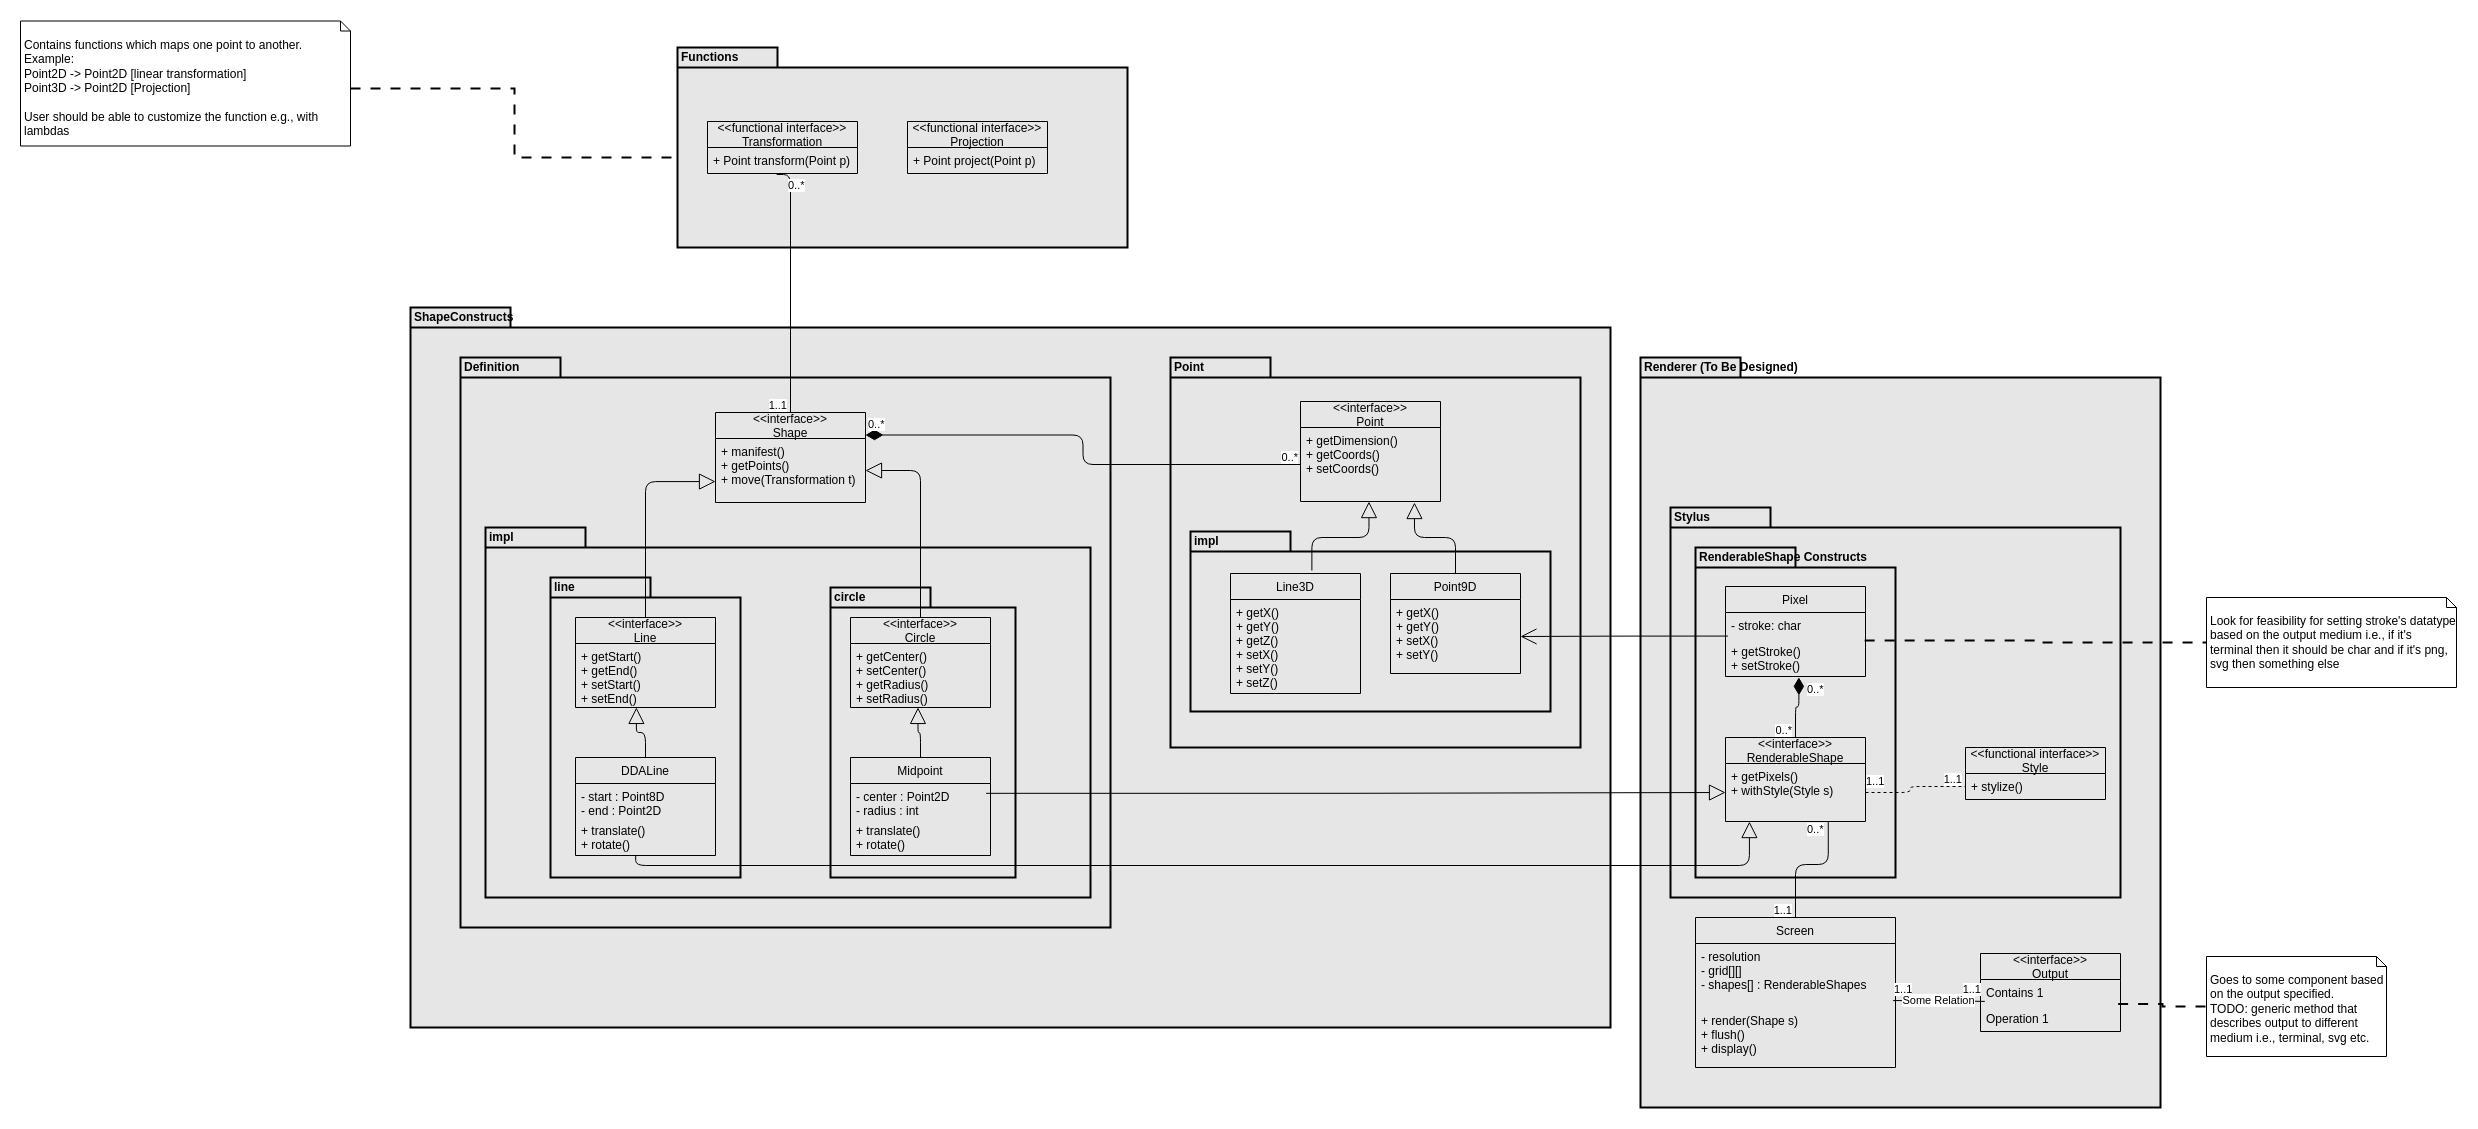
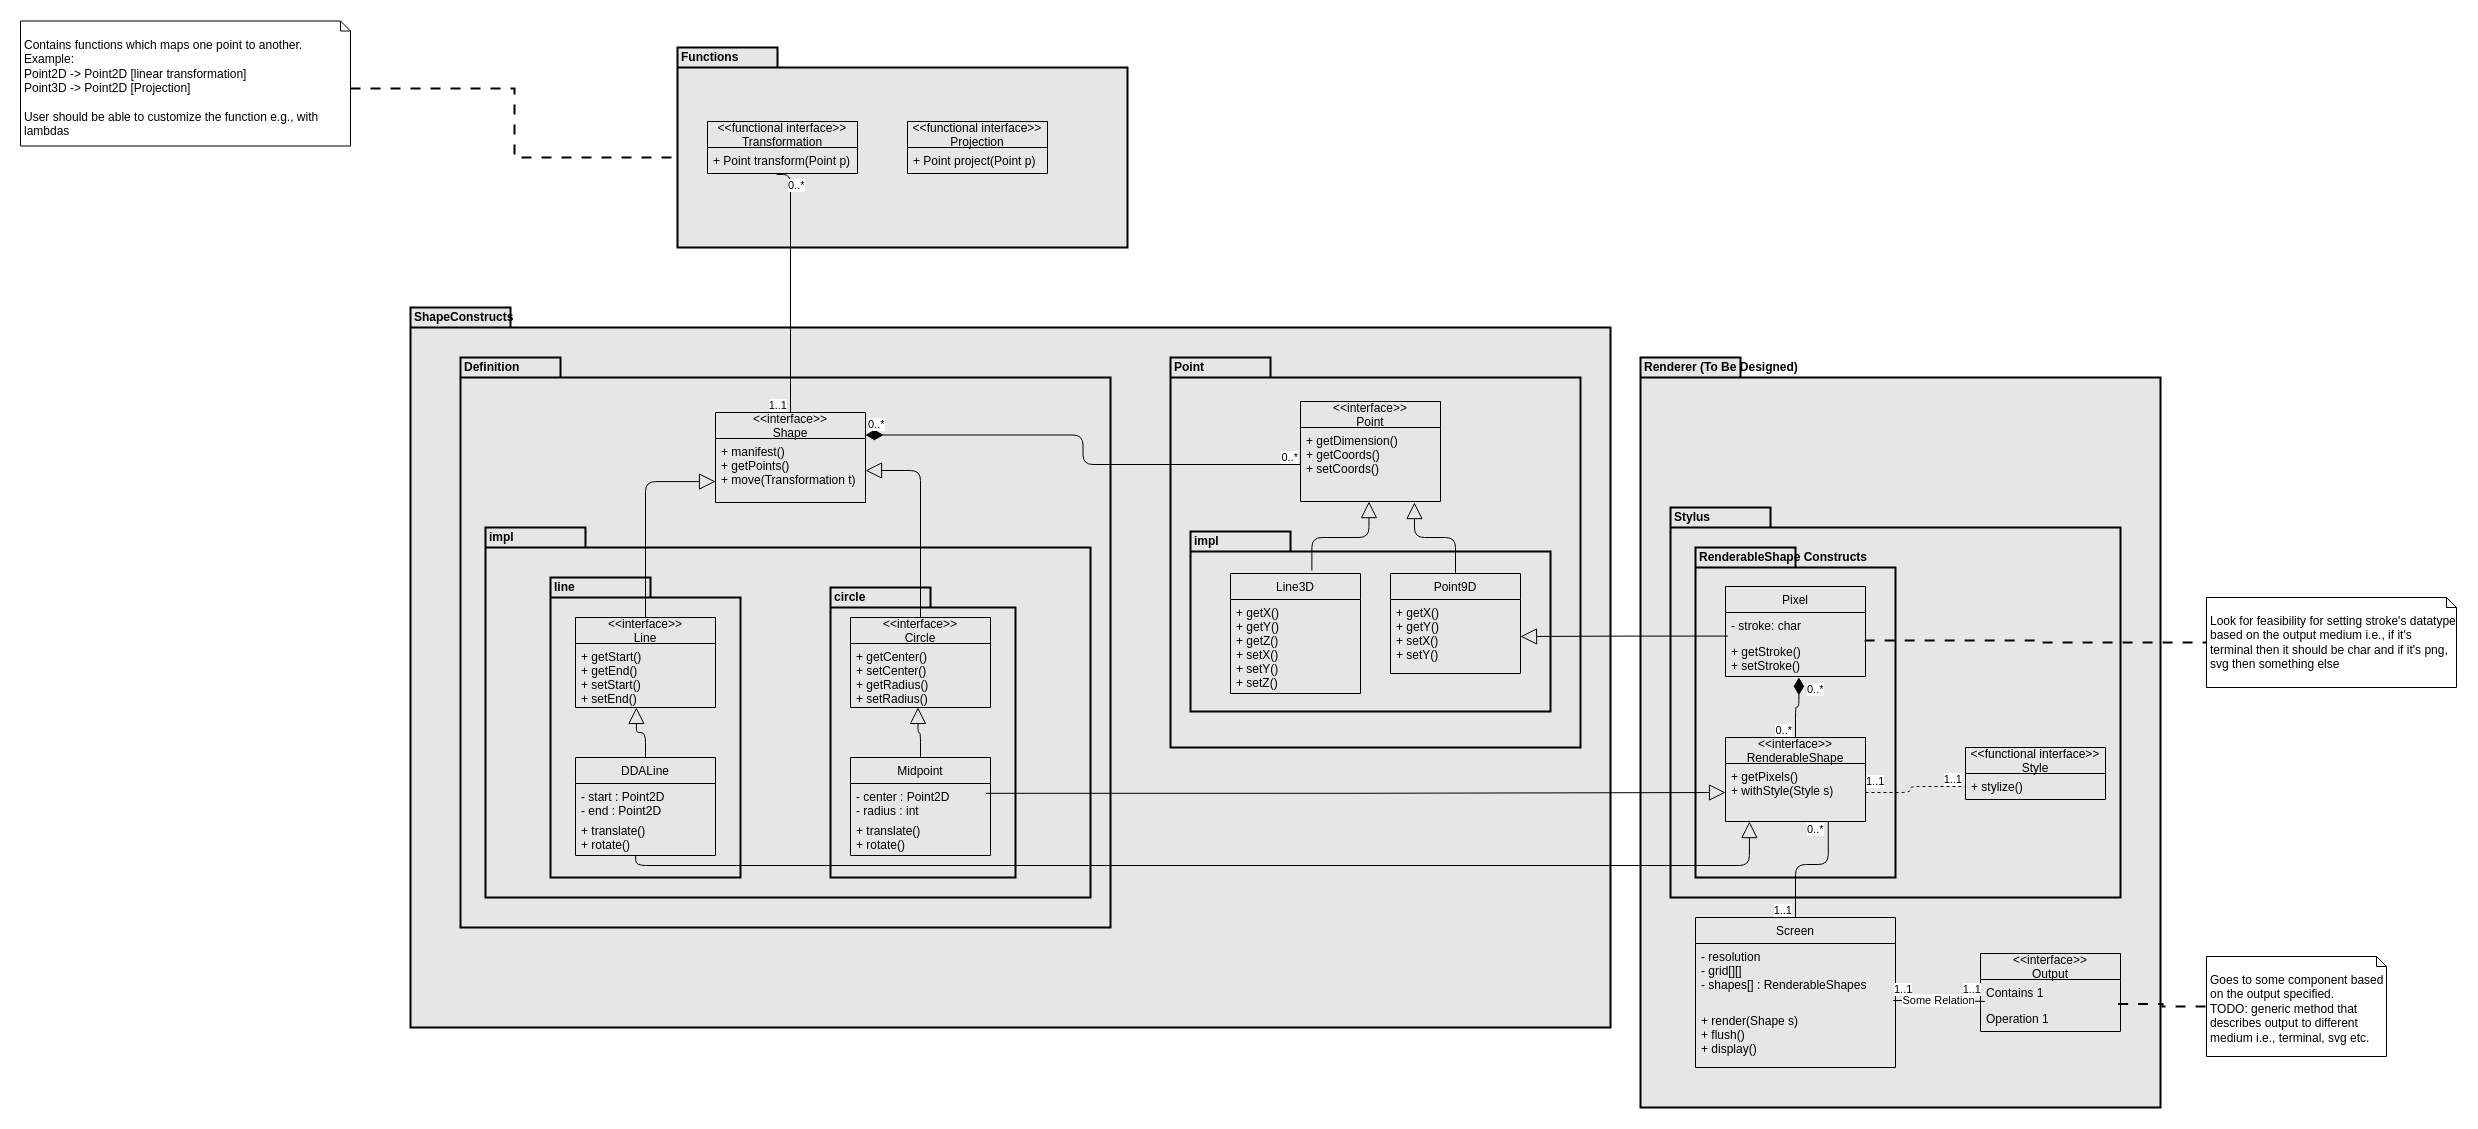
- <mxCell id="73" value="" style="endArrow=open;html=1;rounded=1;edgeStyle=orthogonalEdgeStyle;endFill=0;strokeWidth=1;endSize=14;entryX=1;entryY=0.5;entryDx=0;entryDy=0;exitX=0.017;exitY=0.907;exitDx=0;exitDy=0;exitPerimeter=0;" parent="1" source="48" target="26" edge="1"><mxGeometry width="80" height="80" relative="1" as="geometry"><mxPoint x="1420" y="907" as="sourcePoint" /><mxPoint x="1500" y="827" as="targetPoint" /></mxGeometry></mxCell>
+ <mxCell id="73" value="" style="endArrow=block;html=1;rounded=1;edgeStyle=orthogonalEdgeStyle;endFill=0;strokeWidth=1;endSize=14;entryX=1;entryY=0.5;entryDx=0;entryDy=0;exitX=0.017;exitY=0.907;exitDx=0;exitDy=0;exitPerimeter=0;" parent="1" source="48" target="26" edge="1"><mxGeometry width="80" height="80" relative="1" as="geometry"><mxPoint x="1420" y="907" as="sourcePoint" /><mxPoint x="1500" y="827" as="targetPoint" /></mxGeometry></mxCell>
- <mxCell id="9" value="- start : Point8D&#10;- end : Point2D" style="text;strokeColor=none;fillColor=none;align=left;verticalAlign=top;spacingLeft=4;spacingRight=4;overflow=hidden;rotatable=0;points=[[0,0.5],[1,0.5]];portConstraint=eastwest;" parent="8" vertex="1"><mxGeometry y="26" width="140" height="34" as="geometry" /></mxCell>
+ <mxCell id="9" value="- start : Point2D&#10;- end : Point2D" style="text;strokeColor=none;fillColor=none;align=left;verticalAlign=top;spacingLeft=4;spacingRight=4;overflow=hidden;rotatable=0;points=[[0,0.5],[1,0.5]];portConstraint=eastwest;" parent="8" vertex="1"><mxGeometry y="26" width="140" height="34" as="geometry" /></mxCell>
